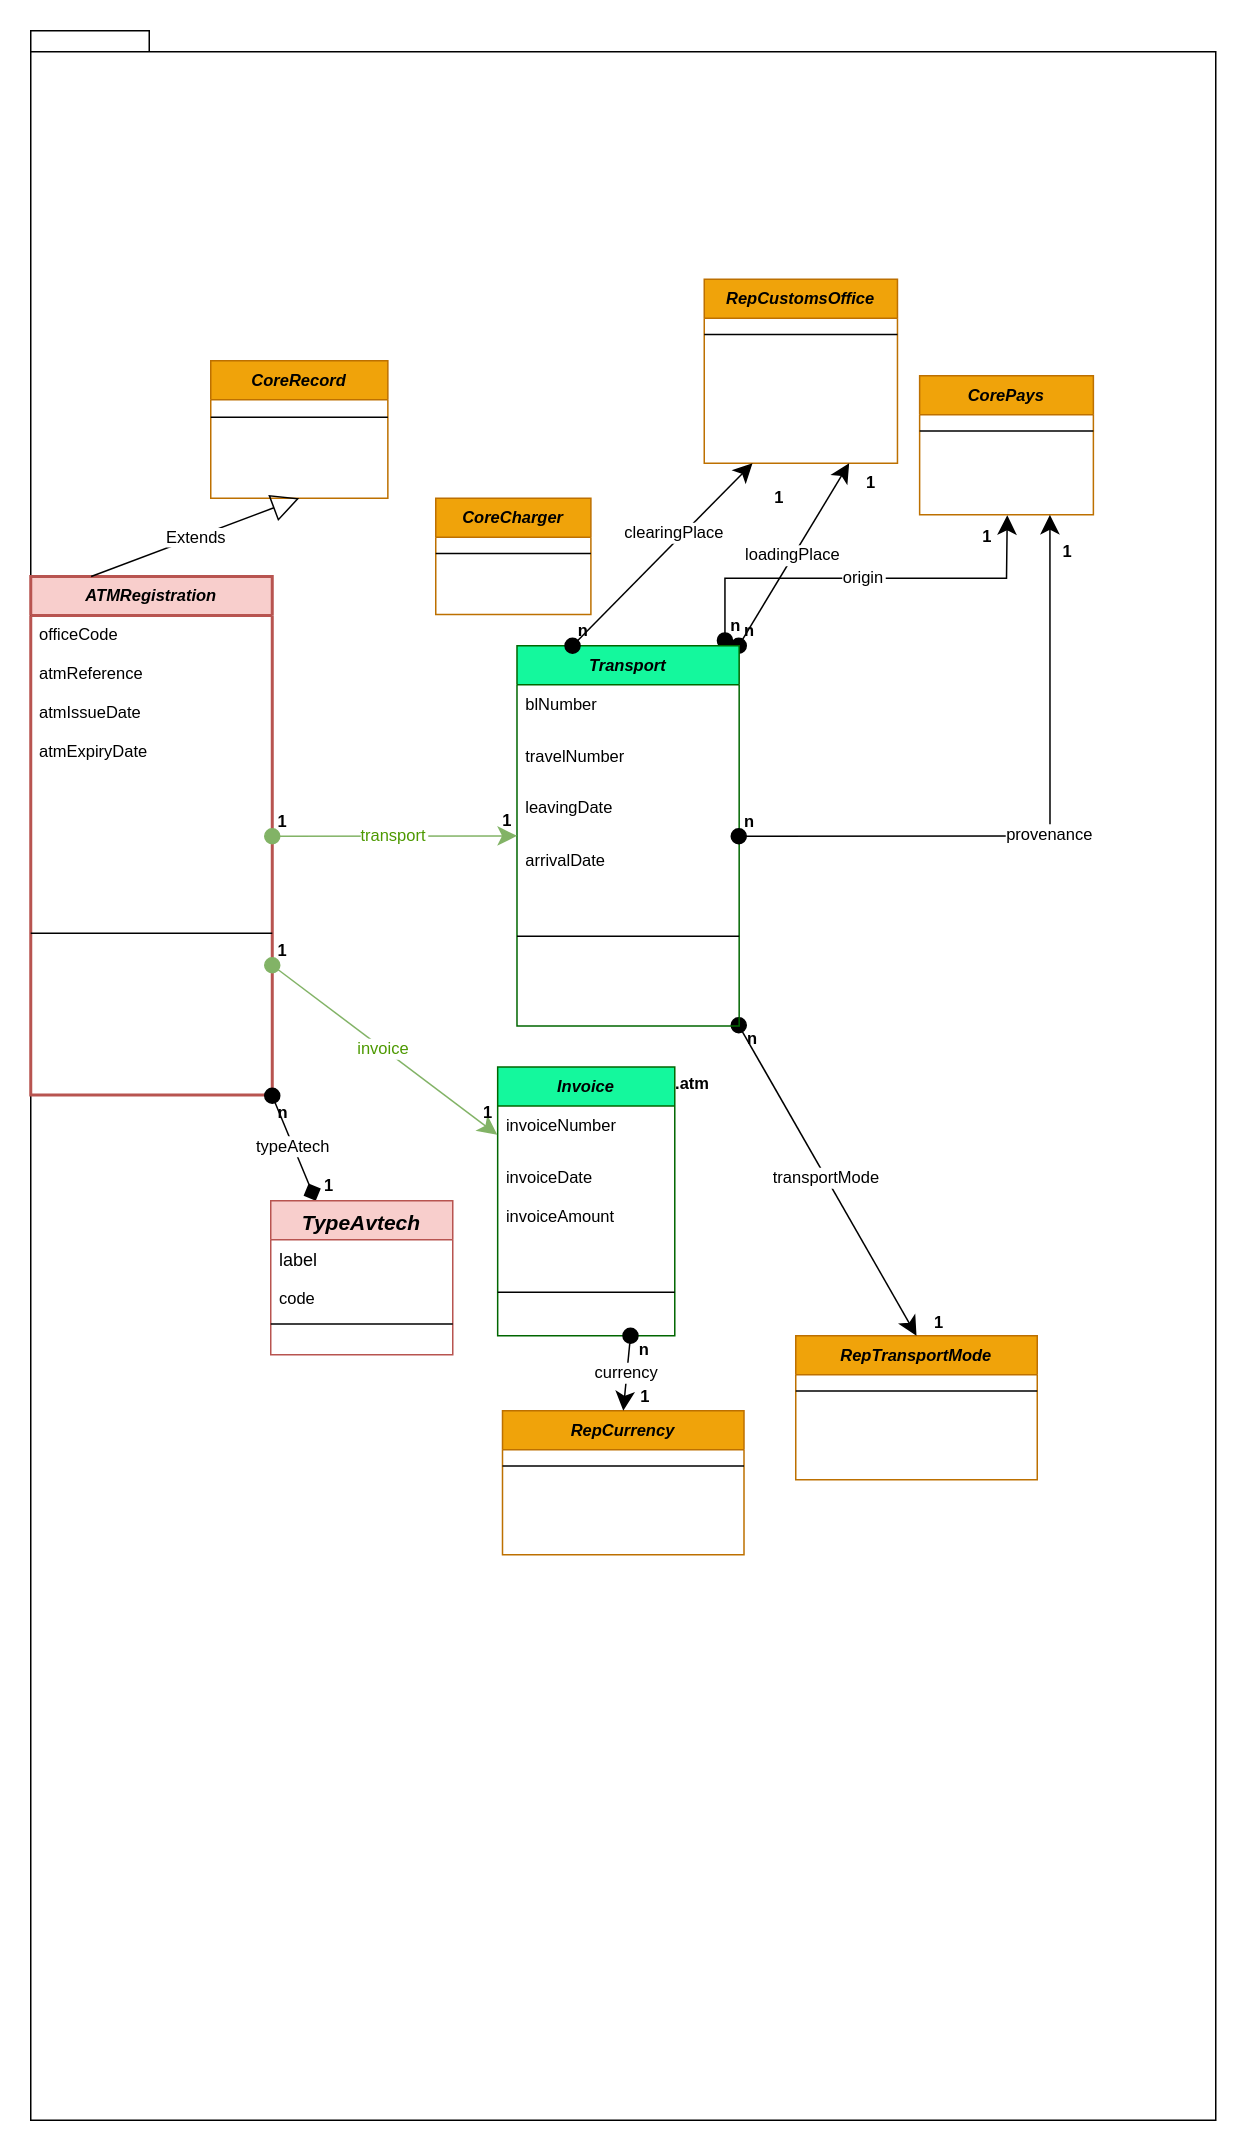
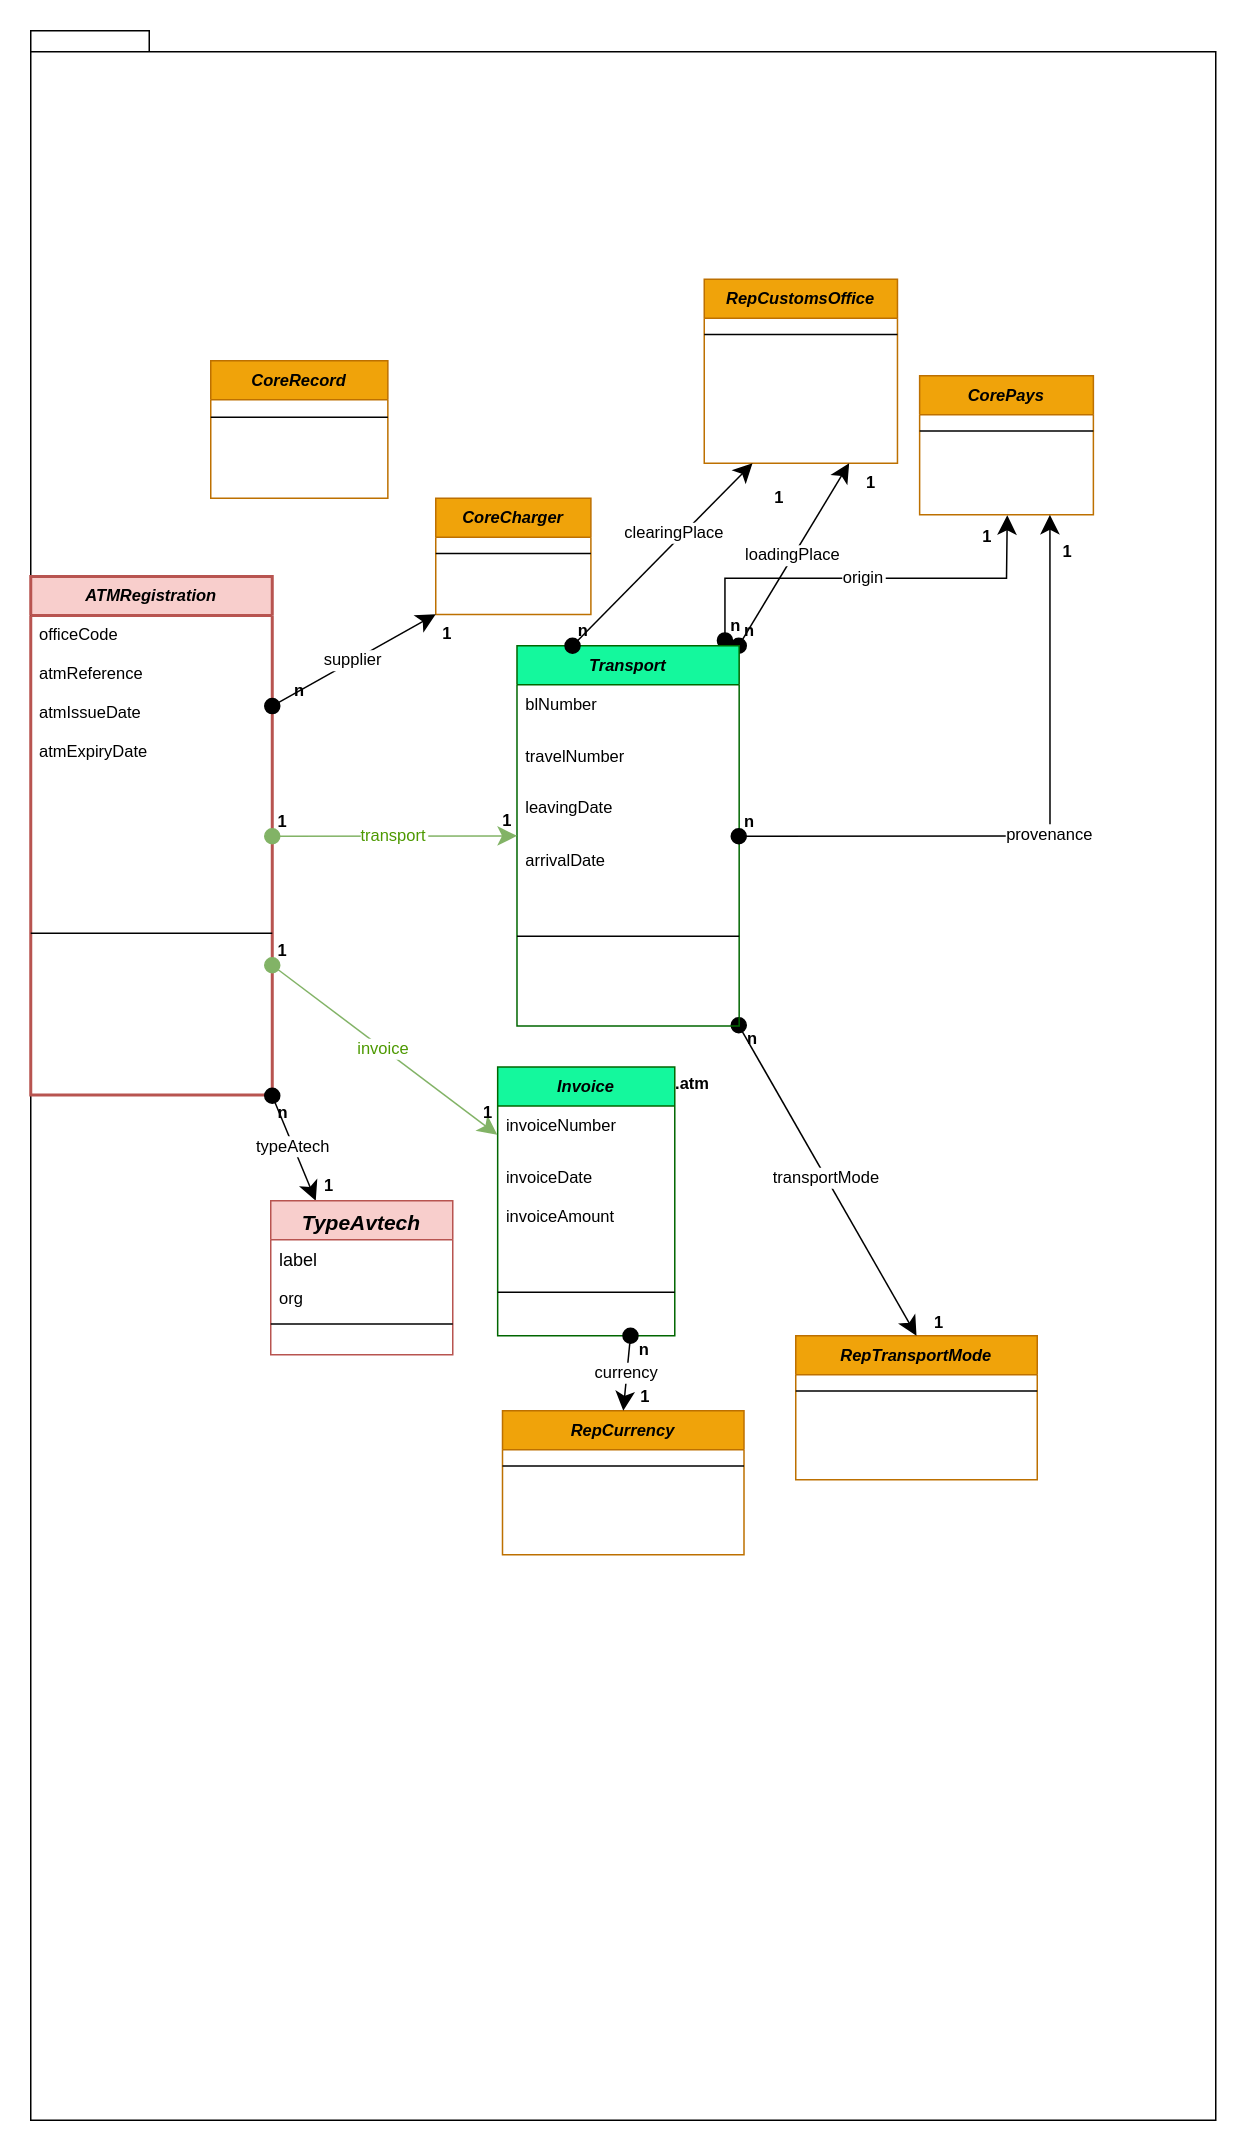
- <mxCell id="19" value="Extends" style="endArrow=block;endSize=16;endFill=0;html=1;sourcePerimeterSpacing=-4;strokeWidth=1;fontSize=11;align=center;snapToPoint=1;fixDash=1;entryX=0.5;entryY=1;entryDx=0;entryDy=0;exitX=0.25;exitY=0;exitDx=0;exitDy=0;" parent="2" source="13" target="3" edge="1"><mxGeometry width="160" relative="1" as="geometry"><mxPoint x="134.958" y="465.763" as="sourcePoint" /><mxPoint x="310.514" y="465.763" as="targetPoint" /></mxGeometry></mxCell>
+ <mxCell id="26" value="supplier" style="endArrow=classic;shadow=0;strokeWidth=1;rounded=0;endFill=1;elbow=vertical;endSize=10;startSize=10;sourcePerimeterSpacing=0;startArrow=oval;startFill=1;align=center;snapToPoint=1;targetPerimeterSpacing=0;fontSize=11;spacingRight=0;spacingBottom=2;spacing=0;fixDash=1;exitX=1;exitY=0.25;exitDx=0;exitDy=0;" parent="2" source="13" target="5" edge="1"><mxGeometry x="-0.012" relative="1" as="geometry"><mxPoint x="207.56" y="567.648" as="sourcePoint" /><mxPoint x="461.716" y="459.525" as="targetPoint" /><mxPoint as="offset" /><Array as="points" /></mxGeometry></mxCell>
+ <mxCell id="27" value="n" style="resizable=0;align=left;verticalAlign=bottom;labelBackgroundColor=none;fontSize=11;fontStyle=1;spacing=4;" parent="26" connectable="0" vertex="1"><mxGeometry x="-1" relative="1" as="geometry"><mxPoint x="11" as="offset" /></mxGeometry></mxCell>
+ <mxCell id="28" value="1" style="resizable=0;align=right;verticalAlign=bottom;labelBackgroundColor=none;fontSize=11;fontStyle=1;spacing=4;" parent="26" connectable="0" vertex="1"><mxGeometry x="1" relative="1" as="geometry"><mxPoint x="14" y="23" as="offset" /></mxGeometry></mxCell>
- <mxCell id="20" value="typeAtech" style="endArrow=diamond;shadow=0;strokeWidth=1;rounded=0;endFill=1;elbow=vertical;endSize=10;startSize=10;sourcePerimeterSpacing=0;startArrow=oval;startFill=1;align=center;snapToPoint=1;targetPerimeterSpacing=0;fontSize=11;spacingRight=0;spacingBottom=2;spacing=0;fixDash=1;" parent="2" source="13" target="63" edge="1"><mxGeometry x="-0.013" relative="1" as="geometry"><mxPoint x="234.035" y="702.802" as="sourcePoint" /><mxPoint x="230" y="830" as="targetPoint" /><mxPoint as="offset" /><Array as="points" /></mxGeometry></mxCell>
+ <mxCell id="20" value="typeAtech" style="endArrow=classic;shadow=0;strokeWidth=1;rounded=0;endFill=1;elbow=vertical;endSize=10;startSize=10;sourcePerimeterSpacing=0;startArrow=oval;startFill=1;align=center;snapToPoint=1;targetPerimeterSpacing=0;fontSize=11;spacingRight=0;spacingBottom=2;spacing=0;fixDash=1;" parent="2" source="13" target="63" edge="1"><mxGeometry x="-0.013" relative="1" as="geometry"><mxPoint x="234.035" y="702.802" as="sourcePoint" /><mxPoint x="230" y="830" as="targetPoint" /><mxPoint as="offset" /><Array as="points" /></mxGeometry></mxCell>
- <mxCell id="65" value="code" style="text;strokeColor=none;fillColor=none;align=left;verticalAlign=top;spacingLeft=4;spacingRight=4;overflow=hidden;rotatable=0;points=[[0,0.5],[1,0.5]];portConstraint=eastwest;connectable=0;allowArrows=0;autosize=0;resizable=0;shadow=0;sketch=0;fontSize=11;" parent="63" vertex="1"><mxGeometry y="52" width="121.34" height="26" as="geometry" /></mxCell>
+ <mxCell id="65" value="org" style="text;strokeColor=none;fillColor=none;align=left;verticalAlign=top;spacingLeft=4;spacingRight=4;overflow=hidden;rotatable=0;points=[[0,0.5],[1,0.5]];portConstraint=eastwest;connectable=0;allowArrows=0;autosize=0;resizable=0;shadow=0;sketch=0;fontSize=11;" parent="63" vertex="1"><mxGeometry y="52" width="121.34" height="26" as="geometry" /></mxCell>
